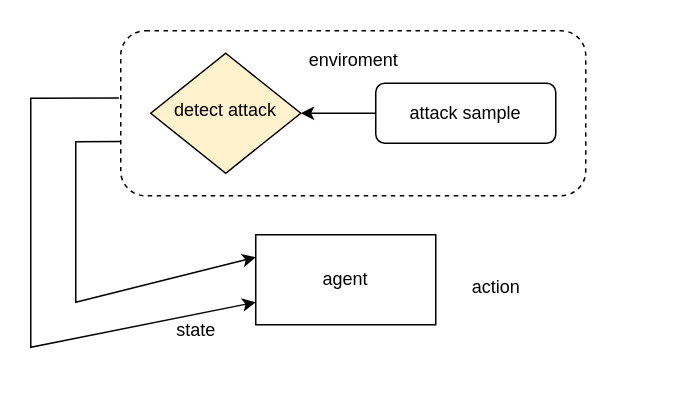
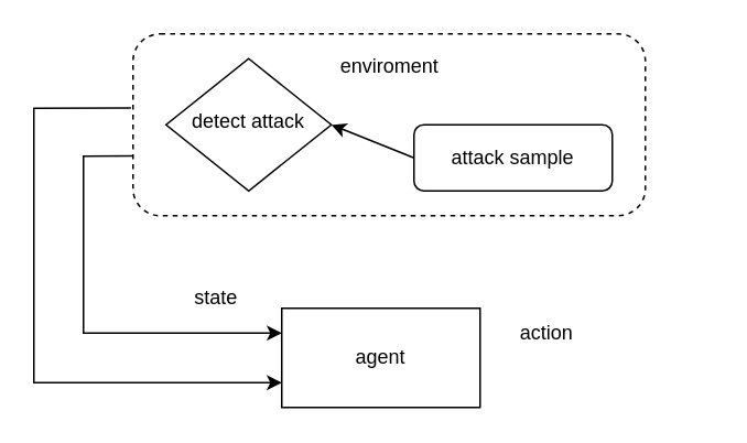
- <mxCell id="3" value="detect attack" style="rhombus;whiteSpace=wrap;html=1;shadow=0;fontFamily=Helvetica;fontSize=12;align=center;strokeWidth=1;spacing=6;spacingTop=-4;fillColor=#fff2cc;" parent="2" vertex="1"><mxGeometry x="80" y="15" width="100" height="80" as="geometry" /></mxCell>
+ <mxCell id="3" value="detect attack" style="rhombus;whiteSpace=wrap;html=1;shadow=0;fontFamily=Helvetica;fontSize=12;align=center;strokeWidth=1;spacing=6;spacingTop=-4;" parent="2" vertex="1"><mxGeometry x="80" y="15" width="100" height="80" as="geometry" /></mxCell>
- <mxCell id="5" value="attack sample" style="rounded=1;whiteSpace=wrap;html=1;fontSize=12;glass=0;strokeWidth=1;shadow=0;" parent="2" vertex="1"><mxGeometry x="230" y="35" width="120" height="40" as="geometry" /></mxCell>
+ <mxCell id="5" value="attack sample" style="rounded=1;whiteSpace=wrap;html=1;fontSize=12;glass=0;strokeWidth=1;shadow=0;" parent="2" vertex="1"><mxGeometry x="230" y="55" width="120" height="40" as="geometry" /></mxCell>
- <mxCell id="7" value="agent" style="rounded=0;whiteSpace=wrap;html=1;fillColor=default;gradientColor=none;" vertex="1" parent="2"><mxGeometry x="150" y="136" width="120" height="60" as="geometry" /></mxCell>
+ <mxCell id="7" value="agent" style="rounded=0;whiteSpace=wrap;html=1;fillColor=default;gradientColor=none;" vertex="1" parent="2"><mxGeometry x="150" y="166" width="120" height="60" as="geometry" /></mxCell>
- <mxCell id="10" value="action" style="text;html=1;align=center;verticalAlign=middle;resizable=0;points=[];autosize=1;strokeColor=none;fillColor=none;" vertex="1" parent="2"><mxGeometry x="280" y="156" width="60" height="30" as="geometry" /></mxCell>
+ <mxCell id="10" value="action" style="text;html=1;align=center;verticalAlign=middle;resizable=0;points=[];autosize=1;strokeColor=none;fillColor=none;" vertex="1" parent="2"><mxGeometry x="280" y="166" width="60" height="30" as="geometry" /></mxCell>
- <mxCell id="11" value="state" style="text;html=1;align=center;verticalAlign=middle;resizable=0;points=[];autosize=1;strokeColor=none;fillColor=none;" vertex="1" parent="2"><mxGeometry x="85" y="185" width="50" height="30" as="geometry" /></mxCell>
+ <mxCell id="11" value="state" style="text;html=1;align=center;verticalAlign=middle;resizable=0;points=[];autosize=1;strokeColor=none;fillColor=none;" vertex="1" parent="2"><mxGeometry x="85" y="145" width="50" height="30" as="geometry" /></mxCell>
